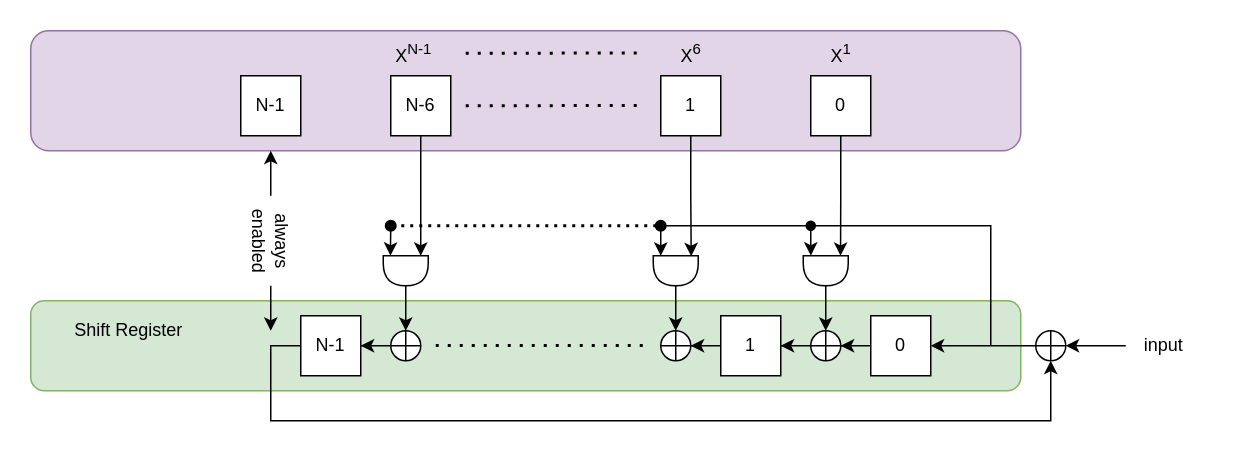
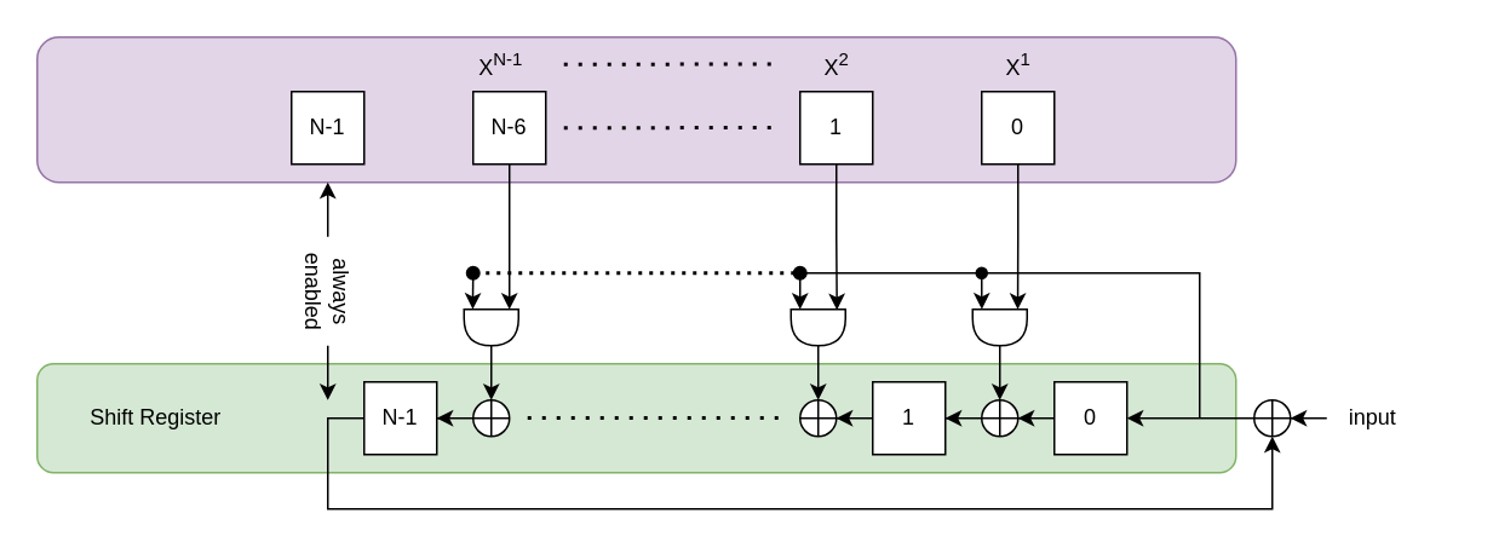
- <mxCell id="10" value="X&lt;sup&gt;6&lt;/sup&gt;" style="text;html=1;align=center;verticalAlign=middle;resizable=0;points=[];autosize=1;strokeColor=none;fillColor=none;" vertex="1" parent="1"><mxGeometry x="440" y="20" width="40" height="30" as="geometry" /></mxCell>
+ <mxCell id="10" value="X&lt;sup&gt;2&lt;/sup&gt;" style="text;html=1;align=center;verticalAlign=middle;resizable=0;points=[];autosize=1;strokeColor=none;fillColor=none;" vertex="1" parent="1"><mxGeometry x="440" y="20" width="40" height="30" as="geometry" /></mxCell>
- <mxCell id="46" value="Shift Register" style="text;html=1;align=center;verticalAlign=middle;resizable=0;points=[];autosize=1;strokeColor=none;fillColor=none;" vertex="1" parent="1"><mxGeometry x="35" y="205" width="100" height="30" as="geometry" /></mxCell>
+ <mxCell id="46" value="Shift Register" style="text;html=1;align=center;verticalAlign=middle;resizable=0;points=[];autosize=1;strokeColor=none;fillColor=none;" vertex="1" parent="1"><mxGeometry x="35" y="215" width="100" height="30" as="geometry" /></mxCell>
- <mxCell id="45" value="input" style="text;html=1;align=center;verticalAlign=middle;resizable=0;points=[];autosize=1;strokeColor=none;fillColor=none;" vertex="1" parent="1"><mxGeometry x="750" y="215" width="50" height="30" as="geometry" /></mxCell>
+ <mxCell id="45" value="input" style="text;html=1;align=center;verticalAlign=middle;resizable=0;points=[];autosize=1;strokeColor=none;fillColor=none;" vertex="1" parent="1"><mxGeometry x="730" y="215" width="50" height="30" as="geometry" /></mxCell>
